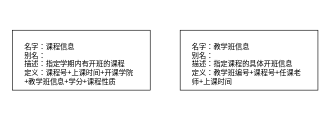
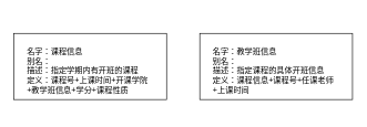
- <mxCell id="5" value="&lt;h1&gt;&lt;br&gt;&lt;/h1&gt;&lt;div&gt;名字：教学班信息&lt;/div&gt;&lt;div&gt;别名：&lt;/div&gt;&lt;div&gt;描述：指定课程的具体开班信息&lt;/div&gt;&lt;div&gt;定义：教学班编号+课程号+任课老师+上课时间&lt;/div&gt;&lt;div&gt;&lt;span style=&quot;font-size: 12px ; font-weight: normal&quot;&gt;&lt;br&gt;&lt;/span&gt;&lt;/div&gt;" style="text;html=1;strokeColor=none;fillColor=none;spacing=5;spacingTop=-20;whiteSpace=wrap;overflow=hidden;rounded=0;" parent="1" vertex="1"><mxGeometry x="315" y="20" width="200" height="150" as="geometry" /></mxCell>
+ <mxCell id="5" value="&lt;h1&gt;&lt;br&gt;&lt;/h1&gt;&lt;div&gt;名字：教学班信息&lt;/div&gt;&lt;div&gt;别名：&lt;/div&gt;&lt;div&gt;描述：指定课程的具体开班信息&lt;/div&gt;&lt;div&gt;定义：课程信息+课程号+任课老师+上课时间&lt;/div&gt;&lt;div&gt;&lt;span style=&quot;font-size: 12px ; font-weight: normal&quot;&gt;&lt;br&gt;&lt;/span&gt;&lt;/div&gt;" style="text;html=1;strokeColor=none;fillColor=none;spacing=5;spacingTop=-20;whiteSpace=wrap;overflow=hidden;rounded=0;" parent="1" vertex="1"><mxGeometry x="315" y="20" width="200" height="150" as="geometry" /></mxCell>
